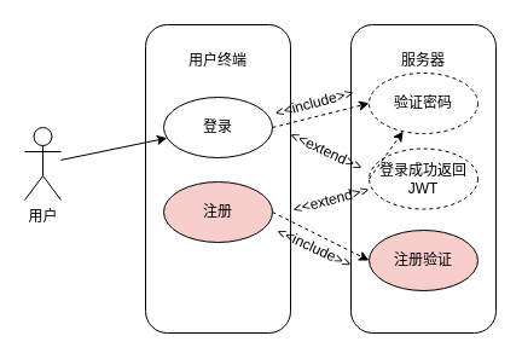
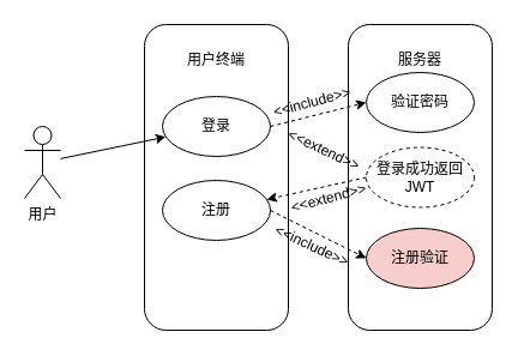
- <mxCell id="9" value="验证密码" style="ellipse;whiteSpace=wrap;html=1;dashed=1;" vertex="1" parent="1"><mxGeometry x="305" y="60" width="90" height="50" as="geometry" /></mxCell>
+ <mxCell id="9" value="验证密码" style="ellipse;whiteSpace=wrap;html=1;" vertex="1" parent="1"><mxGeometry x="305" y="60" width="90" height="50" as="geometry" /></mxCell>
- <mxCell id="12" value="" style="endArrow=classic;html=1;rounded=0;dashed=1;exitX=0;exitY=0.5;exitDx=0;exitDy=0;" edge="1" parent="1" source="10" target="9"><mxGeometry width="50" height="50" relative="1" as="geometry"><mxPoint x="415" y="125" as="sourcePoint" /><mxPoint x="480" y="140" as="targetPoint" /></mxGeometry></mxCell>
+ <mxCell id="12" value="" style="endArrow=classic;html=1;rounded=0;dashed=1;exitX=0;exitY=0.5;exitDx=0;exitDy=0;" edge="1" parent="1" source="10" target="6"><mxGeometry width="50" height="50" relative="1" as="geometry"><mxPoint x="415" y="125" as="sourcePoint" /><mxPoint x="480" y="140" as="targetPoint" /></mxGeometry></mxCell>
- <mxCell id="6" value="注册" style="ellipse;whiteSpace=wrap;html=1;fillColor=#f8cecc;" vertex="1" parent="1"><mxGeometry x="135" y="150" width="90" height="50" as="geometry" /></mxCell>
+ <mxCell id="6" value="注册" style="ellipse;whiteSpace=wrap;html=1;" vertex="1" parent="1"><mxGeometry x="135" y="150" width="90" height="50" as="geometry" /></mxCell>
